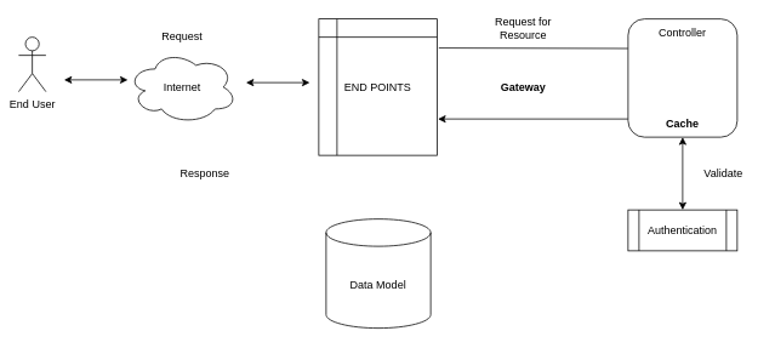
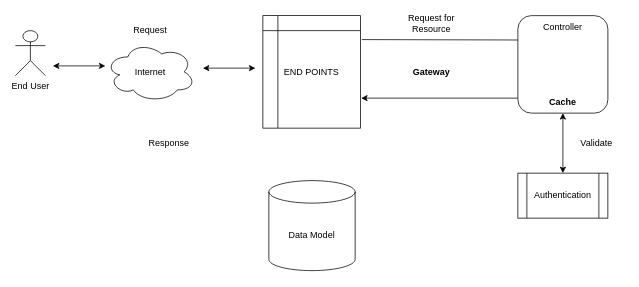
- <mxCell id="13" value="End User" style="shape=umlActor;verticalLabelPosition=bottom;verticalAlign=top;html=1;outlineConnect=0;" vertex="1" parent="1"><mxGeometry x="20" y="40" width="30" height="60" as="geometry" /></mxCell>
+ <mxCell id="13" value="End User" style="shape=umlActor;verticalLabelPosition=bottom;verticalAlign=top;html=1;outlineConnect=0;" vertex="1" parent="1"><mxGeometry x="20" y="40" width="40" height="60" as="geometry" /></mxCell>
- <mxCell id="9" value="Authentication" style="shape=process;whiteSpace=wrap;html=1;backgroundOutline=1;" vertex="1" parent="1"><mxGeometry x="690" y="230" width="120" height="45" as="geometry" /></mxCell>
+ <mxCell id="9" value="Authentication" style="shape=process;whiteSpace=wrap;html=1;backgroundOutline=1;" vertex="1" parent="1"><mxGeometry x="690" y="230" width="120" height="60" as="geometry" /></mxCell>
